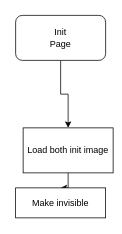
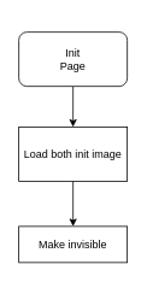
- <mxCell id="3" value="Init&lt;br&gt;Page" style="rounded=1;whiteSpace=wrap;html=1;" vertex="1" parent="1"><mxGeometry x="20" y="20" width="120" height="60" as="geometry" /></mxCell>
+ <mxCell id="3" value="Init&lt;br&gt;Page" style="rounded=1;whiteSpace=wrap;html=1;" vertex="1" parent="1"><mxGeometry x="20" y="35" width="120" height="60" as="geometry" /></mxCell>
- <mxCell id="5" value="Load both init image" style="rounded=0;whiteSpace=wrap;html=1;" vertex="1" parent="1"><mxGeometry x="30" y="170" width="120" height="60" as="geometry" /></mxCell>
+ <mxCell id="5" value="Load both init image" style="rounded=0;whiteSpace=wrap;html=1;" vertex="1" parent="1"><mxGeometry x="20" y="140" width="120" height="60" as="geometry" /></mxCell>
